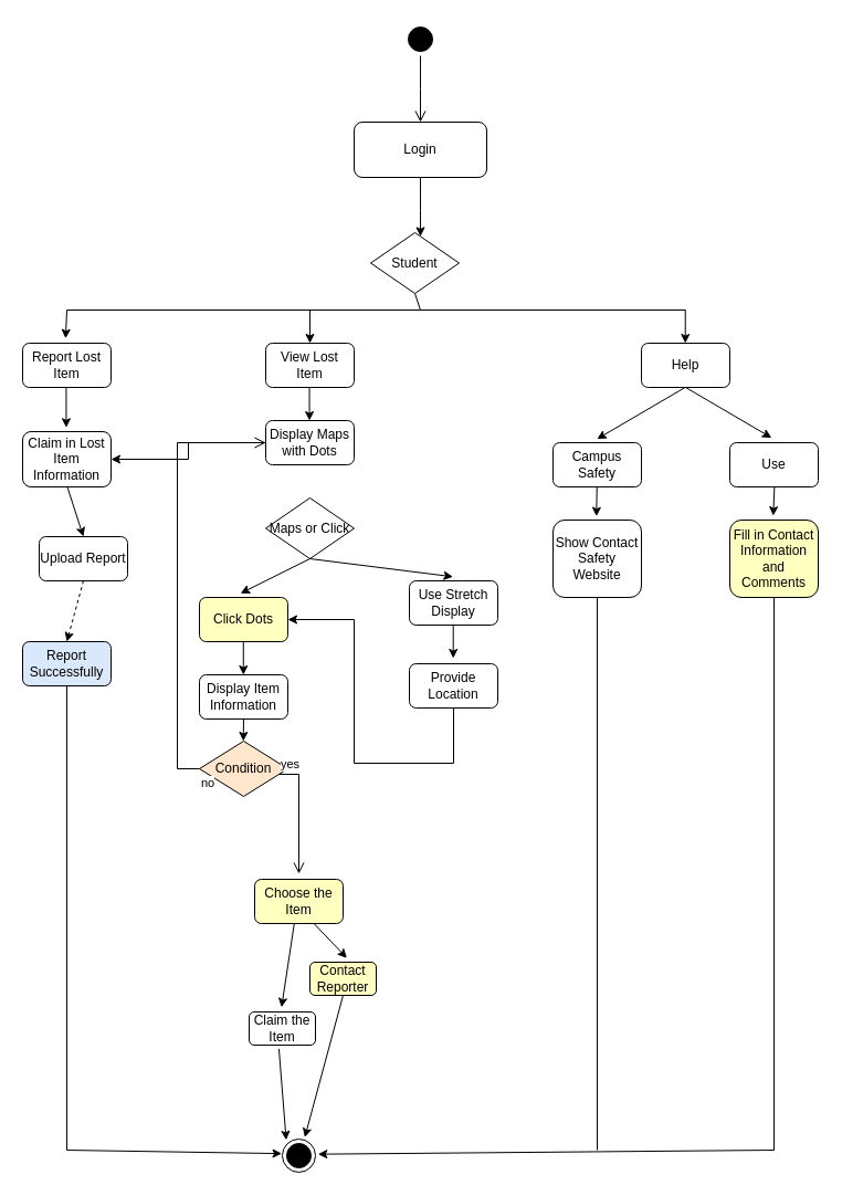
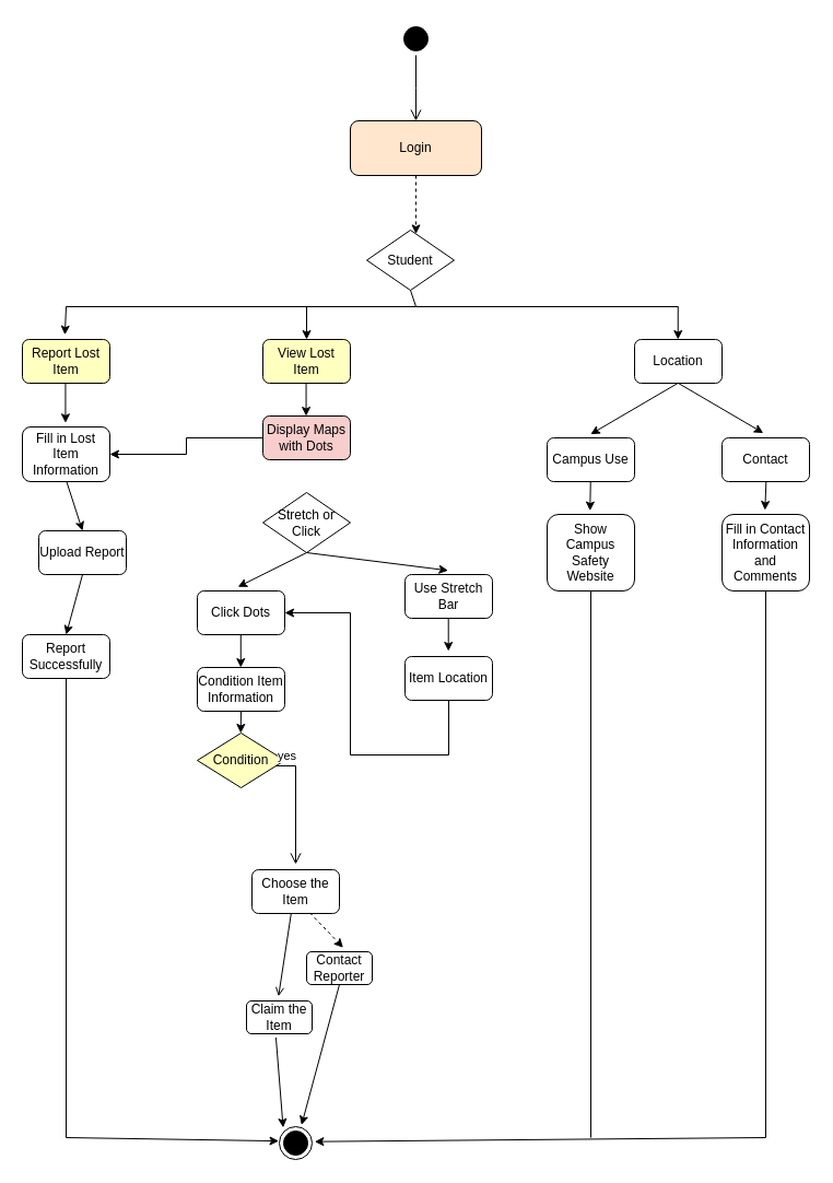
- <mxCell id="3" value="Login" style="html=1;whiteSpace=wrap;rounded=1;" parent="1" vertex="1"><mxGeometry x="320" y="110" width="120" height="50" as="geometry" /></mxCell>
+ <mxCell id="3" value="Login" style="html=1;whiteSpace=wrap;rounded=1;fillColor=#ffe6cc;" parent="1" vertex="1"><mxGeometry x="320" y="110" width="120" height="50" as="geometry" /></mxCell>
- <mxCell id="2" value="" style="edgeStyle=orthogonalEdgeStyle;rounded=0;orthogonalLoop=1;jettySize=auto;html=1;" parent="1" source="3" target="4" edge="1"><mxGeometry relative="1" as="geometry"><Array as="points"><mxPoint x="380" y="190" /><mxPoint x="380" y="190" /></Array></mxGeometry></mxCell>
+ <mxCell id="2" value="" style="edgeStyle=orthogonalEdgeStyle;rounded=0;orthogonalLoop=1;jettySize=auto;html=1;dashed=1;" parent="1" source="3" target="4" edge="1"><mxGeometry relative="1" as="geometry"><Array as="points"><mxPoint x="380" y="190" /><mxPoint x="380" y="190" /></Array></mxGeometry></mxCell>
- <mxCell id="9" value="Report Lost Item" style="rounded=1;whiteSpace=wrap;html=1;" parent="1" vertex="1"><mxGeometry x="20" y="310" width="80" height="40" as="geometry" /></mxCell>
+ <mxCell id="9" value="Report Lost Item" style="rounded=1;whiteSpace=wrap;html=1;fillColor=#ffffc0;" parent="1" vertex="1"><mxGeometry x="20" y="310" width="80" height="40" as="geometry" /></mxCell>
- <mxCell id="11" value="View Lost Item" style="rounded=1;whiteSpace=wrap;html=1;" parent="1" vertex="1"><mxGeometry x="240" y="310" width="80" height="40" as="geometry" /></mxCell>
+ <mxCell id="11" value="View Lost Item" style="rounded=1;whiteSpace=wrap;html=1;fillColor=#ffffc0;" parent="1" vertex="1"><mxGeometry x="240" y="310" width="80" height="40" as="geometry" /></mxCell>
- <mxCell id="10" value="Help" style="rounded=1;whiteSpace=wrap;html=1;" parent="1" vertex="1"><mxGeometry x="580" y="310" width="80" height="40" as="geometry" /></mxCell>
+ <mxCell id="10" value="Location" style="rounded=1;whiteSpace=wrap;html=1;" parent="1" vertex="1"><mxGeometry x="580" y="310" width="80" height="40" as="geometry" /></mxCell>
- <mxCell id="14" value="Display Maps with Dots" style="rounded=1;whiteSpace=wrap;html=1;" parent="1" vertex="1"><mxGeometry x="240" y="380" width="80" height="40" as="geometry" /></mxCell>
+ <mxCell id="14" value="Display Maps with Dots" style="rounded=1;whiteSpace=wrap;html=1;fillColor=#f8cecc;" parent="1" vertex="1"><mxGeometry x="240" y="380" width="80" height="40" as="geometry" /></mxCell>
- <mxCell id="15" value="Claim in Lost Item Information" style="rounded=1;whiteSpace=wrap;html=1;" parent="1" vertex="1"><mxGeometry x="20" y="390" width="80" height="50" as="geometry" /></mxCell>
+ <mxCell id="15" value="Fill in Lost Item Information" style="rounded=1;whiteSpace=wrap;html=1;" parent="1" vertex="1"><mxGeometry x="20" y="390" width="80" height="50" as="geometry" /></mxCell>
- <mxCell id="12" value="Campus Safety" style="rounded=1;whiteSpace=wrap;html=1;" parent="1" vertex="1"><mxGeometry x="500" y="400" width="80" height="40" as="geometry" /></mxCell>
+ <mxCell id="12" value="Campus Use" style="rounded=1;whiteSpace=wrap;html=1;" parent="1" vertex="1"><mxGeometry x="500" y="400" width="80" height="40" as="geometry" /></mxCell>
- <mxCell id="32" value="Use" style="rounded=1;whiteSpace=wrap;html=1;" vertex="1" parent="1"><mxGeometry x="660" y="400" width="80" height="40" as="geometry" /></mxCell>
+ <mxCell id="32" value="Contact" style="rounded=1;whiteSpace=wrap;html=1;" vertex="1" parent="1"><mxGeometry x="660" y="400" width="80" height="40" as="geometry" /></mxCell>
- <mxCell id="16" value="Maps or Click" style="rhombus;whiteSpace=wrap;html=1;rounded=0;" parent="1" vertex="1"><mxGeometry x="240" y="450" width="80" height="55" as="geometry" /></mxCell>
+ <mxCell id="16" value="Stretch or Click" style="rhombus;whiteSpace=wrap;html=1;rounded=0;" parent="1" vertex="1"><mxGeometry x="240" y="450" width="80" height="55" as="geometry" /></mxCell>
- <mxCell id="36" value="Show Contact Safety Website" style="rounded=1;whiteSpace=wrap;html=1;" vertex="1" parent="1"><mxGeometry x="500" y="470" width="80" height="70" as="geometry" /></mxCell>
+ <mxCell id="36" value="Show Campus Safety Website" style="rounded=1;whiteSpace=wrap;html=1;" vertex="1" parent="1"><mxGeometry x="500" y="470" width="80" height="70" as="geometry" /></mxCell>
- <mxCell id="38" value="Fill in Contact Information and Comments" style="rounded=1;whiteSpace=wrap;html=1;fillColor=#ffffc0;" vertex="1" parent="1"><mxGeometry x="660" y="470" width="80" height="70" as="geometry" /></mxCell>
+ <mxCell id="38" value="Fill in Contact Information and Comments" style="rounded=1;whiteSpace=wrap;html=1;" vertex="1" parent="1"><mxGeometry x="660" y="470" width="80" height="70" as="geometry" /></mxCell>
- <mxCell id="18" value="Use Stretch Display" style="rounded=1;whiteSpace=wrap;html=1;" parent="1" vertex="1"><mxGeometry x="370" y="525" width="80" height="40" as="geometry" /></mxCell>
+ <mxCell id="18" value="Use Stretch Bar" style="rounded=1;whiteSpace=wrap;html=1;" parent="1" vertex="1"><mxGeometry x="370" y="525" width="80" height="40" as="geometry" /></mxCell>
- <mxCell id="25" value="" style="endArrow=classic;html=1;rounded=0;entryX=0.5;entryY=0;entryDx=0;entryDy=0;exitX=0.5;exitY=1;exitDx=0;exitDy=0;dashed=1;" parent="1" target="21" edge="1" source="39"><mxGeometry width="50" height="50" relative="1" as="geometry"><mxPoint x="60" y="530" as="sourcePoint" /><mxPoint x="99.77" y="535" as="targetPoint" /></mxGeometry></mxCell>
+ <mxCell id="25" value="" style="endArrow=classic;html=1;rounded=0;entryX=0.5;entryY=0;entryDx=0;entryDy=0;exitX=0.5;exitY=1;exitDx=0;exitDy=0;" parent="1" target="21" edge="1" source="39"><mxGeometry width="50" height="50" relative="1" as="geometry"><mxPoint x="60" y="530" as="sourcePoint" /><mxPoint x="99.77" y="535" as="targetPoint" /></mxGeometry></mxCell>
- <mxCell id="42" value="no" style="edgeStyle=orthogonalEdgeStyle;html=1;align=left;verticalAlign=top;endArrow=open;endSize=8;strokeColor=#000000;rounded=0;entryX=0;entryY=0.5;entryDx=0;entryDy=0;" edge="1" source="40" parent="1" target="14"><mxGeometry x="-1" relative="1" as="geometry"><mxPoint x="160" y="400" as="targetPoint" /><Array as="points"><mxPoint x="160" y="695" /><mxPoint x="160" y="400" /></Array></mxGeometry></mxCell>
- <mxCell id="17" value="Click Dots" style="rounded=1;whiteSpace=wrap;html=1;fillColor=#ffffc0;" parent="1" vertex="1"><mxGeometry x="180" y="540" width="80" height="40" as="geometry" /></mxCell>
+ <mxCell id="17" value="Click Dots" style="rounded=1;whiteSpace=wrap;html=1;" parent="1" vertex="1"><mxGeometry x="180" y="540" width="80" height="40" as="geometry" /></mxCell>
- <mxCell id="21" value="Report Successfully" style="rounded=1;whiteSpace=wrap;html=1;fillColor=#dae8fc;" parent="1" vertex="1"><mxGeometry x="20" y="580" width="80" height="40" as="geometry" /></mxCell>
+ <mxCell id="21" value="Report Successfully" style="rounded=1;whiteSpace=wrap;html=1;" parent="1" vertex="1"><mxGeometry x="20" y="580" width="80" height="40" as="geometry" /></mxCell>
- <mxCell id="55" value="Provide Location" style="rounded=1;whiteSpace=wrap;html=1;" vertex="1" parent="1"><mxGeometry x="370" y="600" width="80" height="40" as="geometry" /></mxCell>
+ <mxCell id="55" value="Item Location" style="rounded=1;whiteSpace=wrap;html=1;" vertex="1" parent="1"><mxGeometry x="370" y="600" width="80" height="40" as="geometry" /></mxCell>
- <mxCell id="19" value="Display Item Information" style="rounded=1;whiteSpace=wrap;html=1;" parent="1" vertex="1"><mxGeometry x="180" y="610" width="80" height="40" as="geometry" /></mxCell>
+ <mxCell id="19" value="Condition Item Information" style="rounded=1;whiteSpace=wrap;html=1;" parent="1" vertex="1"><mxGeometry x="180" y="610" width="80" height="40" as="geometry" /></mxCell>
- <mxCell id="40" value="Condition" style="rhombus;whiteSpace=wrap;html=1;fontColor=#000000;fillColor=#ffe6cc;strokeColor=#000000;" vertex="1" parent="1"><mxGeometry x="180" y="670" width="80" height="50" as="geometry" /></mxCell>
+ <mxCell id="40" value="Condition" style="rhombus;whiteSpace=wrap;html=1;fontColor=#000000;fillColor=#ffffc0;strokeColor=#000000;" vertex="1" parent="1"><mxGeometry x="180" y="670" width="80" height="50" as="geometry" /></mxCell>
- <mxCell id="43" value="Choose the Item" style="rounded=1;whiteSpace=wrap;html=1;fillColor=#ffffc0;" vertex="1" parent="1"><mxGeometry x="230" y="795" width="80" height="40" as="geometry" /></mxCell>
+ <mxCell id="43" value="Choose the Item" style="rounded=1;whiteSpace=wrap;html=1;" vertex="1" parent="1"><mxGeometry x="230" y="795" width="80" height="40" as="geometry" /></mxCell>
- <mxCell id="44" value="" style="endArrow=classic;html=1;rounded=0;entryX=0.557;entryY=-0.126;entryDx=0;entryDy=0;entryPerimeter=0;exitX=0.663;exitY=0.986;exitDx=0;exitDy=0;exitPerimeter=0;" edge="1" parent="1" source="43" target="47"><mxGeometry width="50" height="50" relative="1" as="geometry"><mxPoint x="280" y="835" as="sourcePoint" /><mxPoint x="310" y="865" as="targetPoint" /></mxGeometry></mxCell>
+ <mxCell id="44" value="" style="endArrow=classic;html=1;rounded=0;entryX=0.557;entryY=-0.126;entryDx=0;entryDy=0;entryPerimeter=0;exitX=0.663;exitY=0.986;exitDx=0;exitDy=0;exitPerimeter=0;dashed=1;" edge="1" parent="1" source="43" target="47"><mxGeometry width="50" height="50" relative="1" as="geometry"><mxPoint x="280" y="835" as="sourcePoint" /><mxPoint x="310" y="865" as="targetPoint" /></mxGeometry></mxCell>
- <mxCell id="47" value="Contact Reporter" style="rounded=1;whiteSpace=wrap;html=1;fillColor=#ffffc0;" vertex="1" parent="1"><mxGeometry x="280" y="870" width="60" height="30" as="geometry" /></mxCell>
+ <mxCell id="47" value="Contact Reporter" style="rounded=1;whiteSpace=wrap;html=1;" vertex="1" parent="1"><mxGeometry x="280" y="870" width="60" height="30" as="geometry" /></mxCell>
- <mxCell id="45" value="" style="endArrow=classic;html=1;rounded=0;entryX=0.488;entryY=-0.141;entryDx=0;entryDy=0;entryPerimeter=0;exitX=0.448;exitY=1;exitDx=0;exitDy=0;exitPerimeter=0;" edge="1" parent="1" source="43" target="46"><mxGeometry width="50" height="50" relative="1" as="geometry"><mxPoint x="260" y="835" as="sourcePoint" /><mxPoint x="230" y="865" as="targetPoint" /></mxGeometry></mxCell>
+ <mxCell id="45" value="" style="endArrow=open;html=1;rounded=0;entryX=0.488;entryY=-0.141;entryDx=0;entryDy=0;entryPerimeter=0;exitX=0.448;exitY=1;exitDx=0;exitDy=0;exitPerimeter=0;" edge="1" parent="1" source="43" target="46"><mxGeometry width="50" height="50" relative="1" as="geometry"><mxPoint x="260" y="835" as="sourcePoint" /><mxPoint x="230" y="865" as="targetPoint" /></mxGeometry></mxCell>
